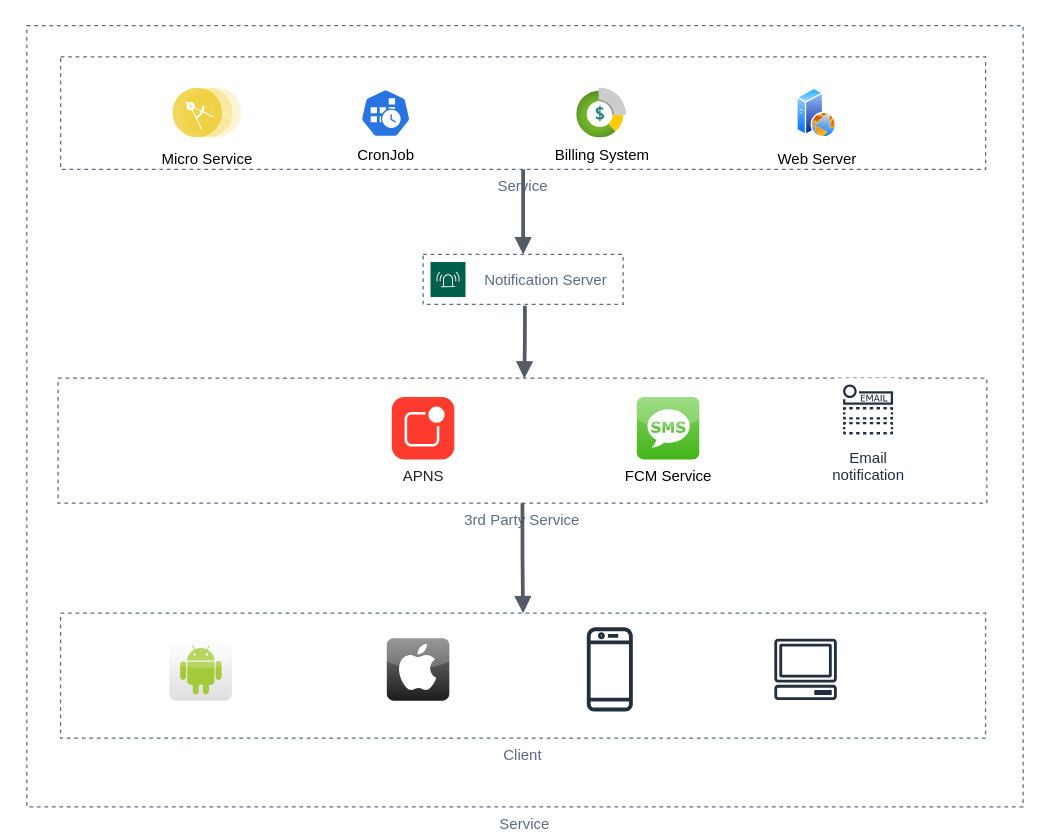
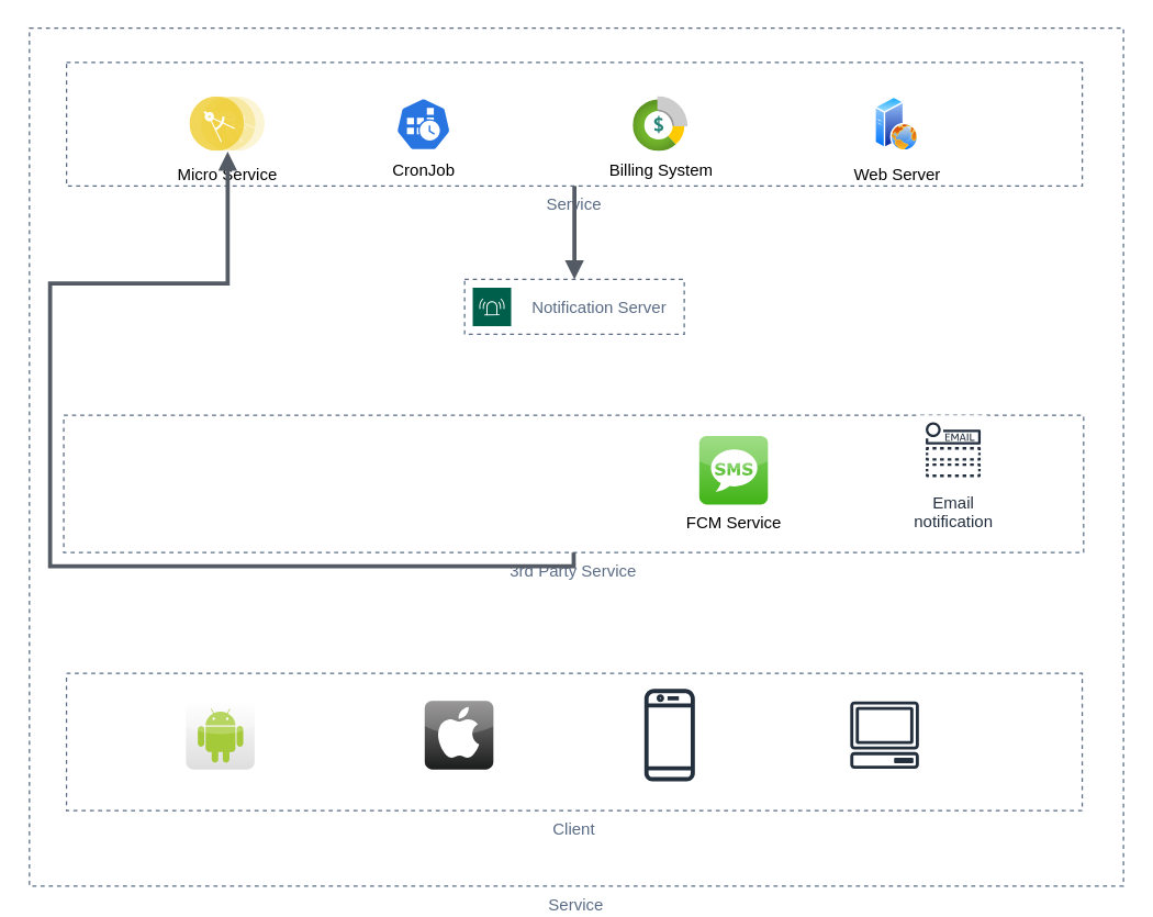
- <mxCell id="22" value="" style="edgeStyle=orthogonalEdgeStyle;html=1;endArrow=block;elbow=vertical;startArrow=none;endFill=1;strokeColor=#545B64;rounded=0;exitX=0.509;exitY=1.027;exitDx=0;exitDy=0;entryX=0.502;entryY=0.003;entryDx=0;entryDy=0;strokeWidth=3;exitPerimeter=0;entryPerimeter=0;" edge="1" parent="1" source="20" target="5"><mxGeometry width="100" relative="1" as="geometry"><mxPoint x="428" y="93" as="sourcePoint" /><mxPoint x="428" y="213" as="targetPoint" /></mxGeometry></mxCell>
- <mxCell id="10" value="APNS" style="html=1;strokeWidth=1;shadow=0;dashed=0;shape=mxgraph.ios7.misc.notification;fillColor=#FF3B2F;strokeColor=none;buttonText=;strokeColor2=#222222;fontColor=#222222;fontSize=12;verticalLabelPosition=bottom;verticalAlign=top;align=center;sketch=0;" vertex="1" parent="1"><mxGeometry x="312.95" y="317" width="50" height="50" as="geometry" /></mxCell>
- <mxCell id="18" value="" style="edgeStyle=orthogonalEdgeStyle;html=1;endArrow=block;elbow=vertical;startArrow=none;endFill=1;strokeColor=#545B64;rounded=0;entryX=0.5;entryY=0;entryDx=0;entryDy=0;strokeWidth=3;exitX=0.5;exitY=1;exitDx=0;exitDy=0;" edge="1" parent="1" source="5" target="4"><mxGeometry width="100" relative="1" as="geometry"><mxPoint x="820.45" y="-308" as="sourcePoint" /><mxPoint x="871.95" y="-308" as="targetPoint" /></mxGeometry></mxCell>
+ <mxCell id="18" value="" style="edgeStyle=orthogonalEdgeStyle;html=1;endArrow=block;elbow=vertical;startArrow=none;endFill=1;strokeColor=#545B64;rounded=0;strokeWidth=3;exitX=0.5;exitY=1;exitDx=0;exitDy=0;" edge="1" parent="1" source="5" target="6"><mxGeometry width="100" relative="1" as="geometry"><mxPoint x="820.45" y="-308" as="sourcePoint" /><mxPoint x="871.95" y="-308" as="targetPoint" /></mxGeometry></mxCell>
